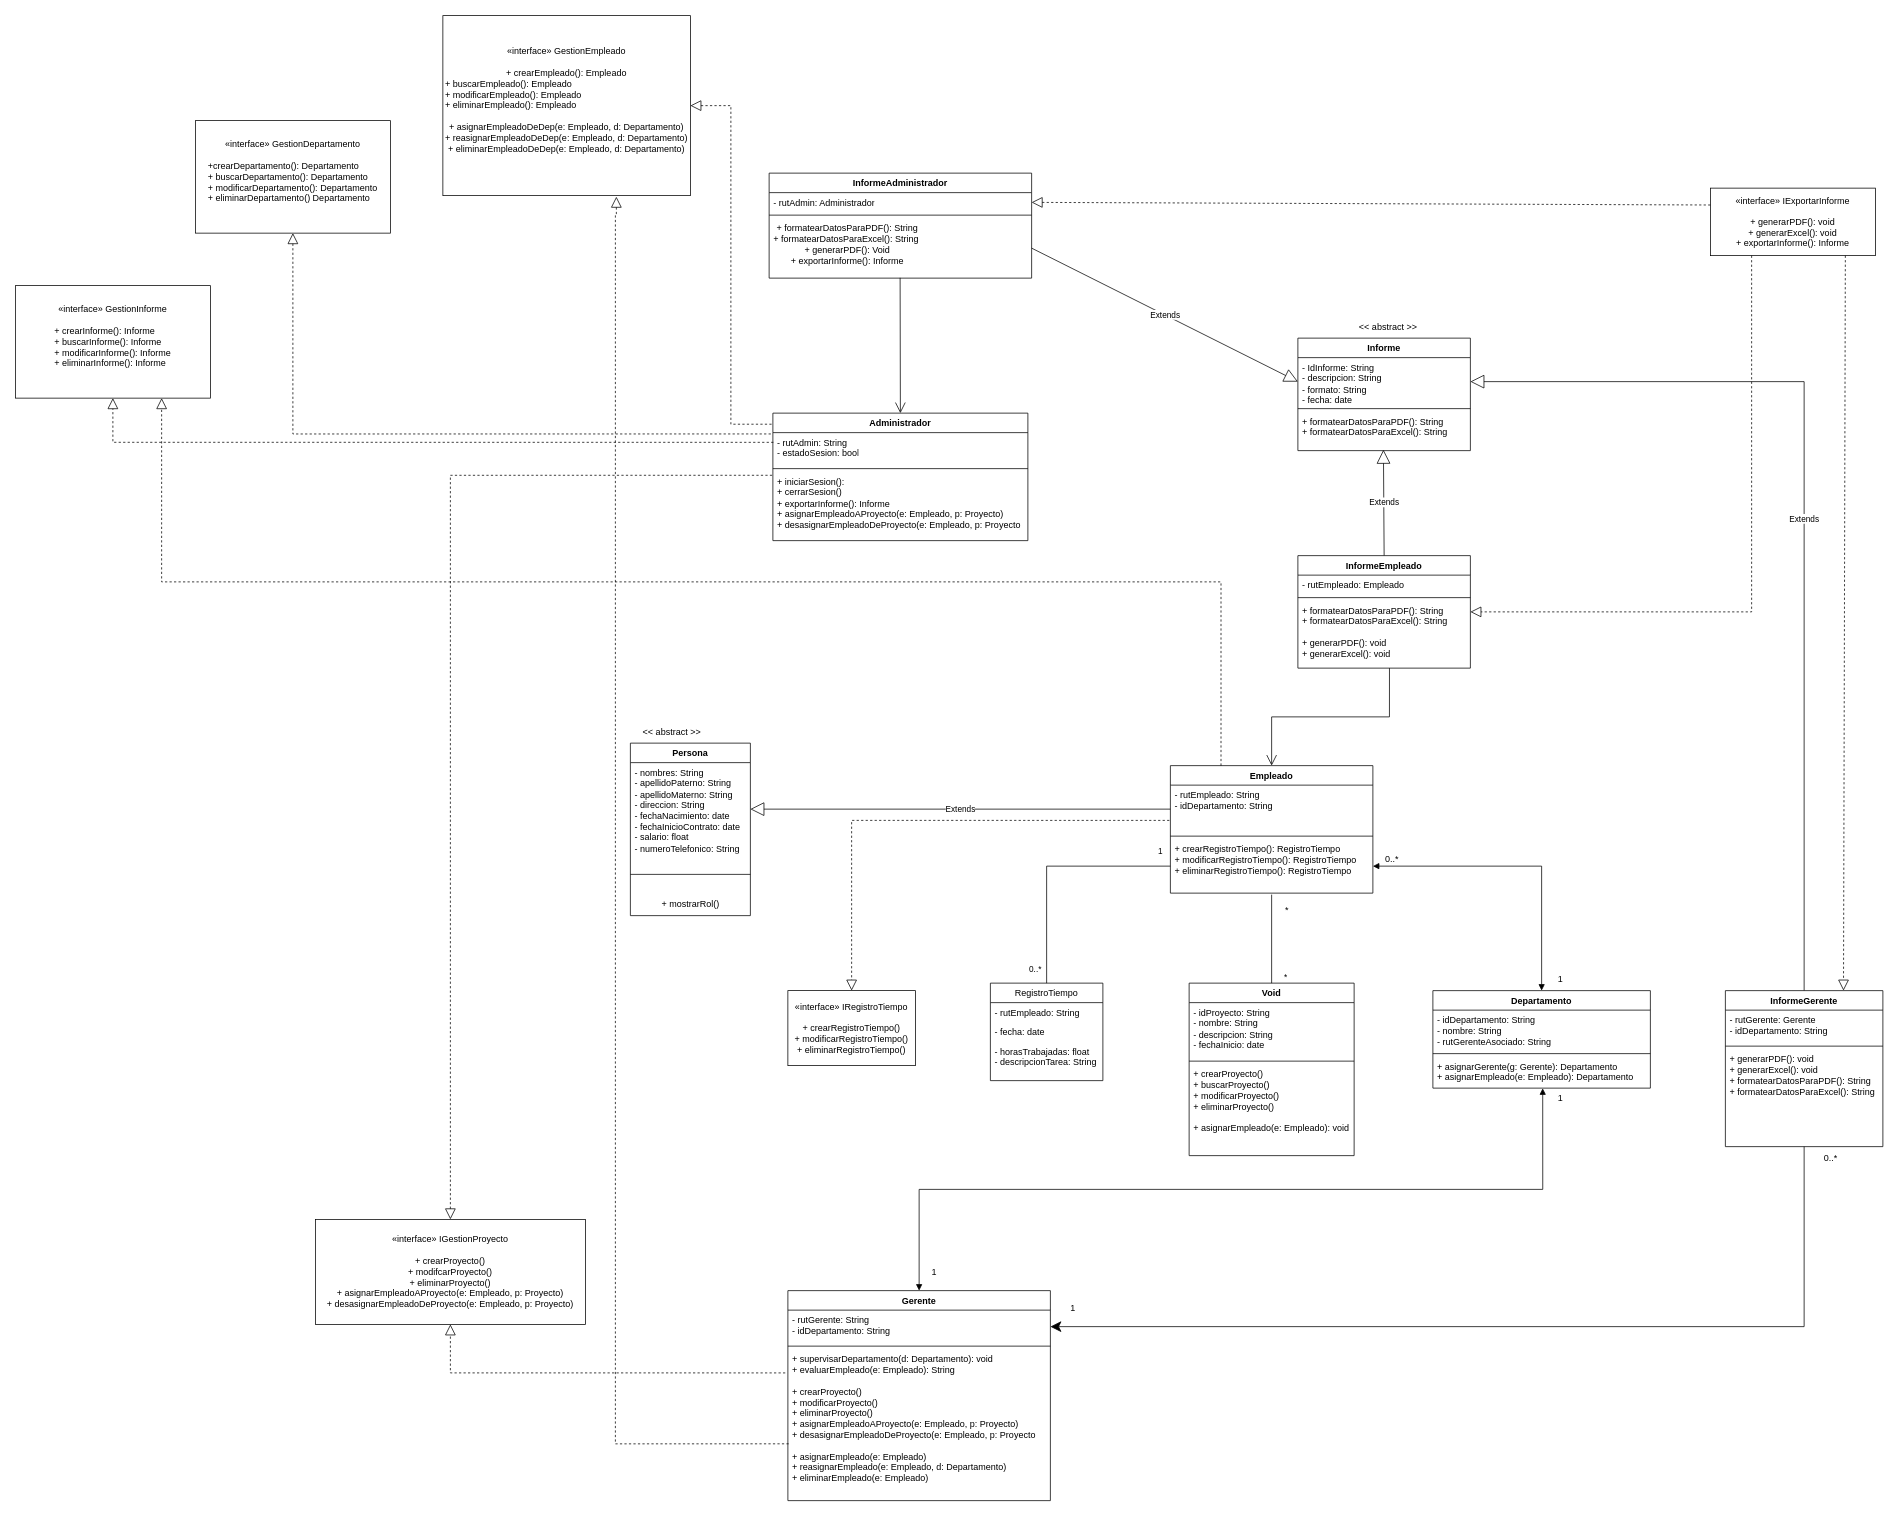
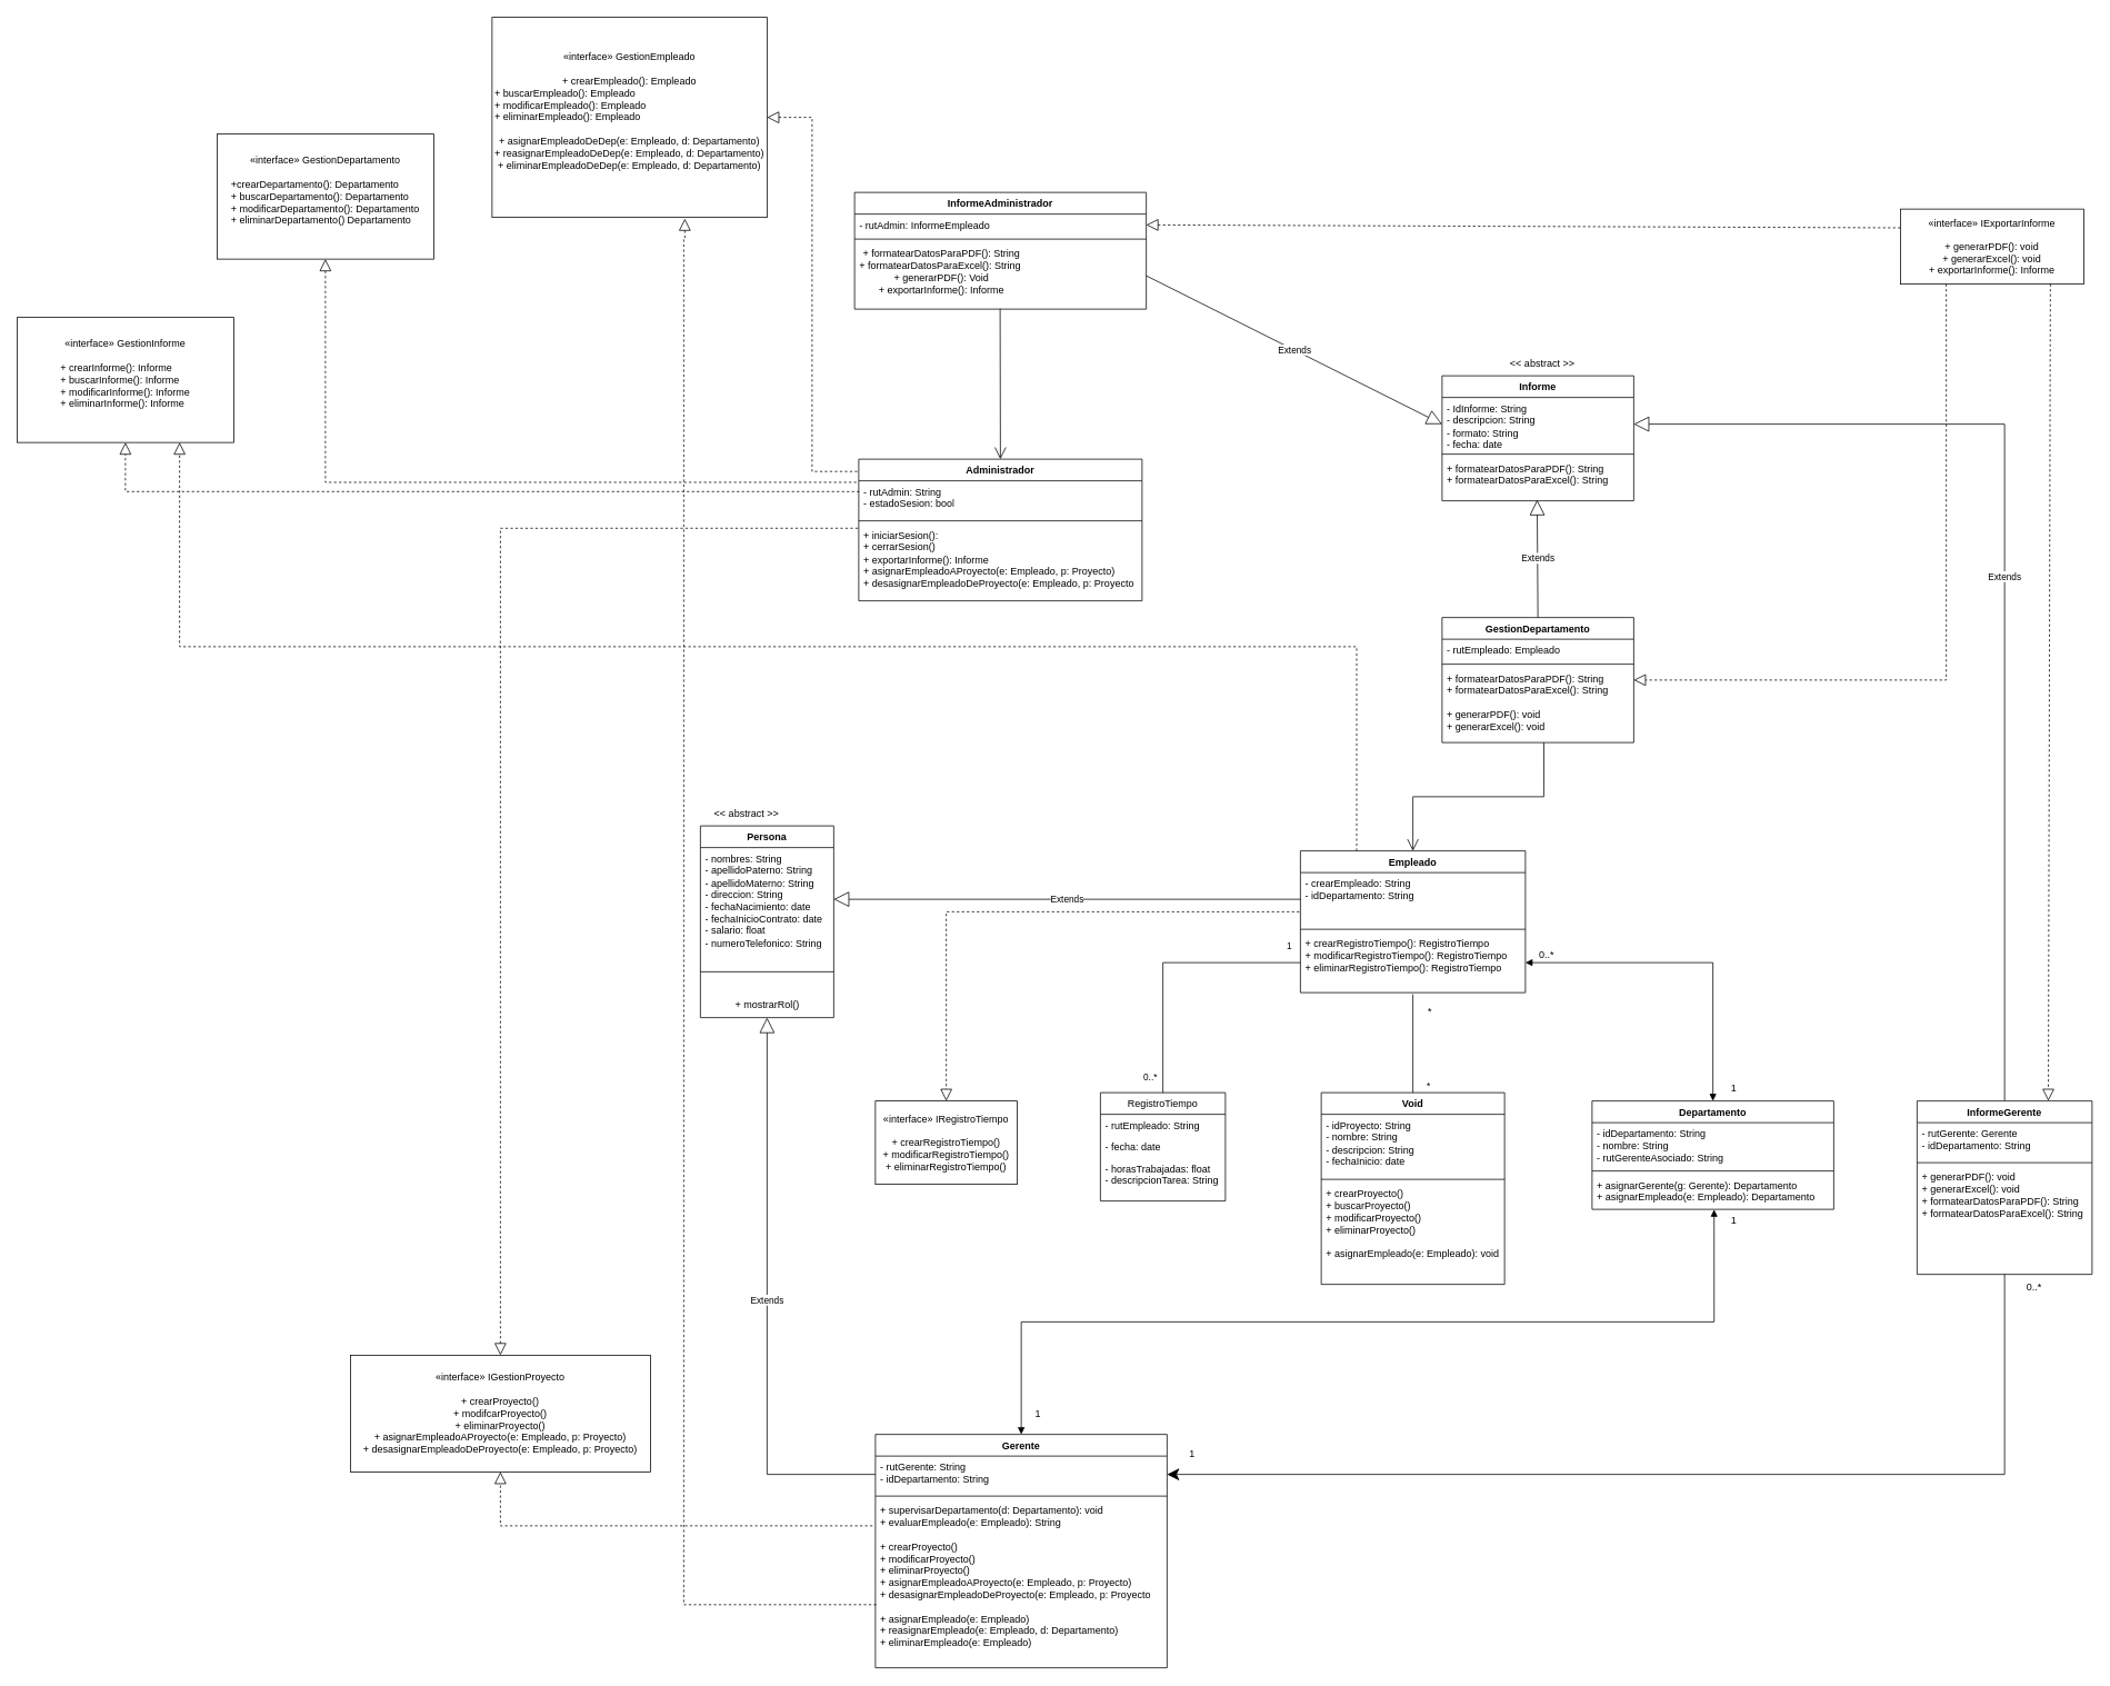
- <mxCell id="74" value="- rutAdmin: Administrador" style="text;strokeColor=none;fillColor=none;align=left;verticalAlign=top;spacingLeft=4;spacingRight=4;overflow=hidden;rotatable=0;points=[[0,0.5],[1,0.5]];portConstraint=eastwest;whiteSpace=wrap;html=1;" parent="73" vertex="1"><mxGeometry y="26" width="350" height="26" as="geometry" /></mxCell>
+ <mxCell id="74" value="- rutAdmin: InformeEmpleado" style="text;strokeColor=none;fillColor=none;align=left;verticalAlign=top;spacingLeft=4;spacingRight=4;overflow=hidden;rotatable=0;points=[[0,0.5],[1,0.5]];portConstraint=eastwest;whiteSpace=wrap;html=1;" parent="73" vertex="1"><mxGeometry y="26" width="350" height="26" as="geometry" /></mxCell>
- <mxCell id="65" value="InformeEmpleado" style="swimlane;fontStyle=1;align=center;verticalAlign=top;childLayout=stackLayout;horizontal=1;startSize=26;horizontalStack=0;resizeParent=1;resizeParentMax=0;resizeLast=0;collapsible=1;marginBottom=0;whiteSpace=wrap;html=1;" parent="1" vertex="1"><mxGeometry x="1730" y="740" width="230" height="150" as="geometry" /></mxCell>
+ <mxCell id="65" value="GestionDepartamento" style="swimlane;fontStyle=1;align=center;verticalAlign=top;childLayout=stackLayout;horizontal=1;startSize=26;horizontalStack=0;resizeParent=1;resizeParentMax=0;resizeLast=0;collapsible=1;marginBottom=0;whiteSpace=wrap;html=1;" parent="1" vertex="1"><mxGeometry x="1730" y="740" width="230" height="150" as="geometry" /></mxCell>
- <mxCell id="20" value="- rutEmpleado: String&lt;div&gt;- idDepartamento: String&lt;/div&gt;" style="text;strokeColor=none;fillColor=none;align=left;verticalAlign=top;spacingLeft=4;spacingRight=4;overflow=hidden;rotatable=0;points=[[0,0.5],[1,0.5]];portConstraint=eastwest;whiteSpace=wrap;html=1;" parent="19" vertex="1"><mxGeometry y="26" width="270" height="64" as="geometry" /></mxCell>
+ <mxCell id="20" value="- crearEmpleado: String&lt;div&gt;- idDepartamento: String&lt;/div&gt;" style="text;strokeColor=none;fillColor=none;align=left;verticalAlign=top;spacingLeft=4;spacingRight=4;overflow=hidden;rotatable=0;points=[[0,0.5],[1,0.5]];portConstraint=eastwest;whiteSpace=wrap;html=1;" parent="19" vertex="1"><mxGeometry y="26" width="270" height="64" as="geometry" /></mxCell>
+ <mxCell id="41" value="Extends" style="endArrow=block;endSize=16;endFill=0;html=1;rounded=0;exitX=0;exitY=0.5;exitDx=0;exitDy=0;entryX=0.5;entryY=1;entryDx=0;entryDy=0;edgeStyle=orthogonalEdgeStyle;" parent="1" source="38" target="6" edge="1"><mxGeometry width="160" relative="1" as="geometry"><mxPoint x="1310" y="1400" as="sourcePoint" /><mxPoint x="917.92" y="1136.886" as="targetPoint" /></mxGeometry></mxCell>
